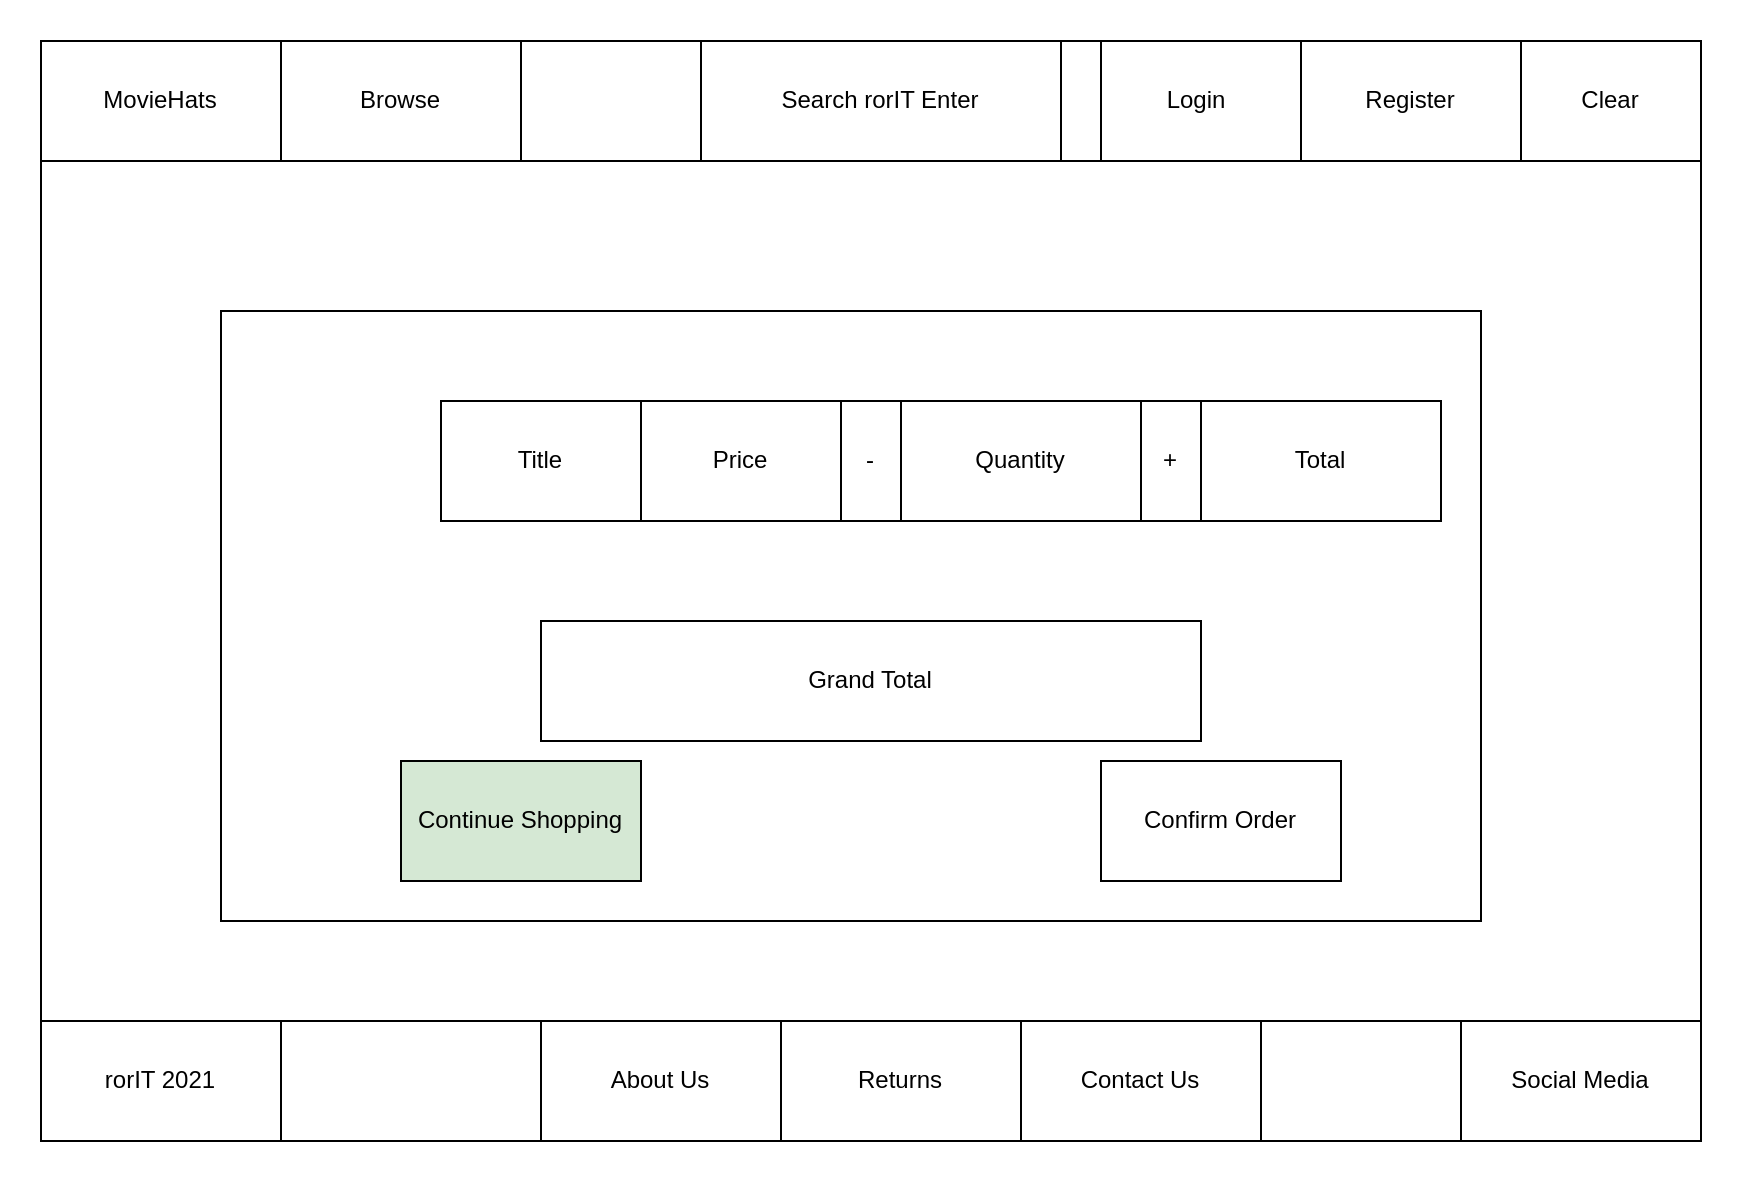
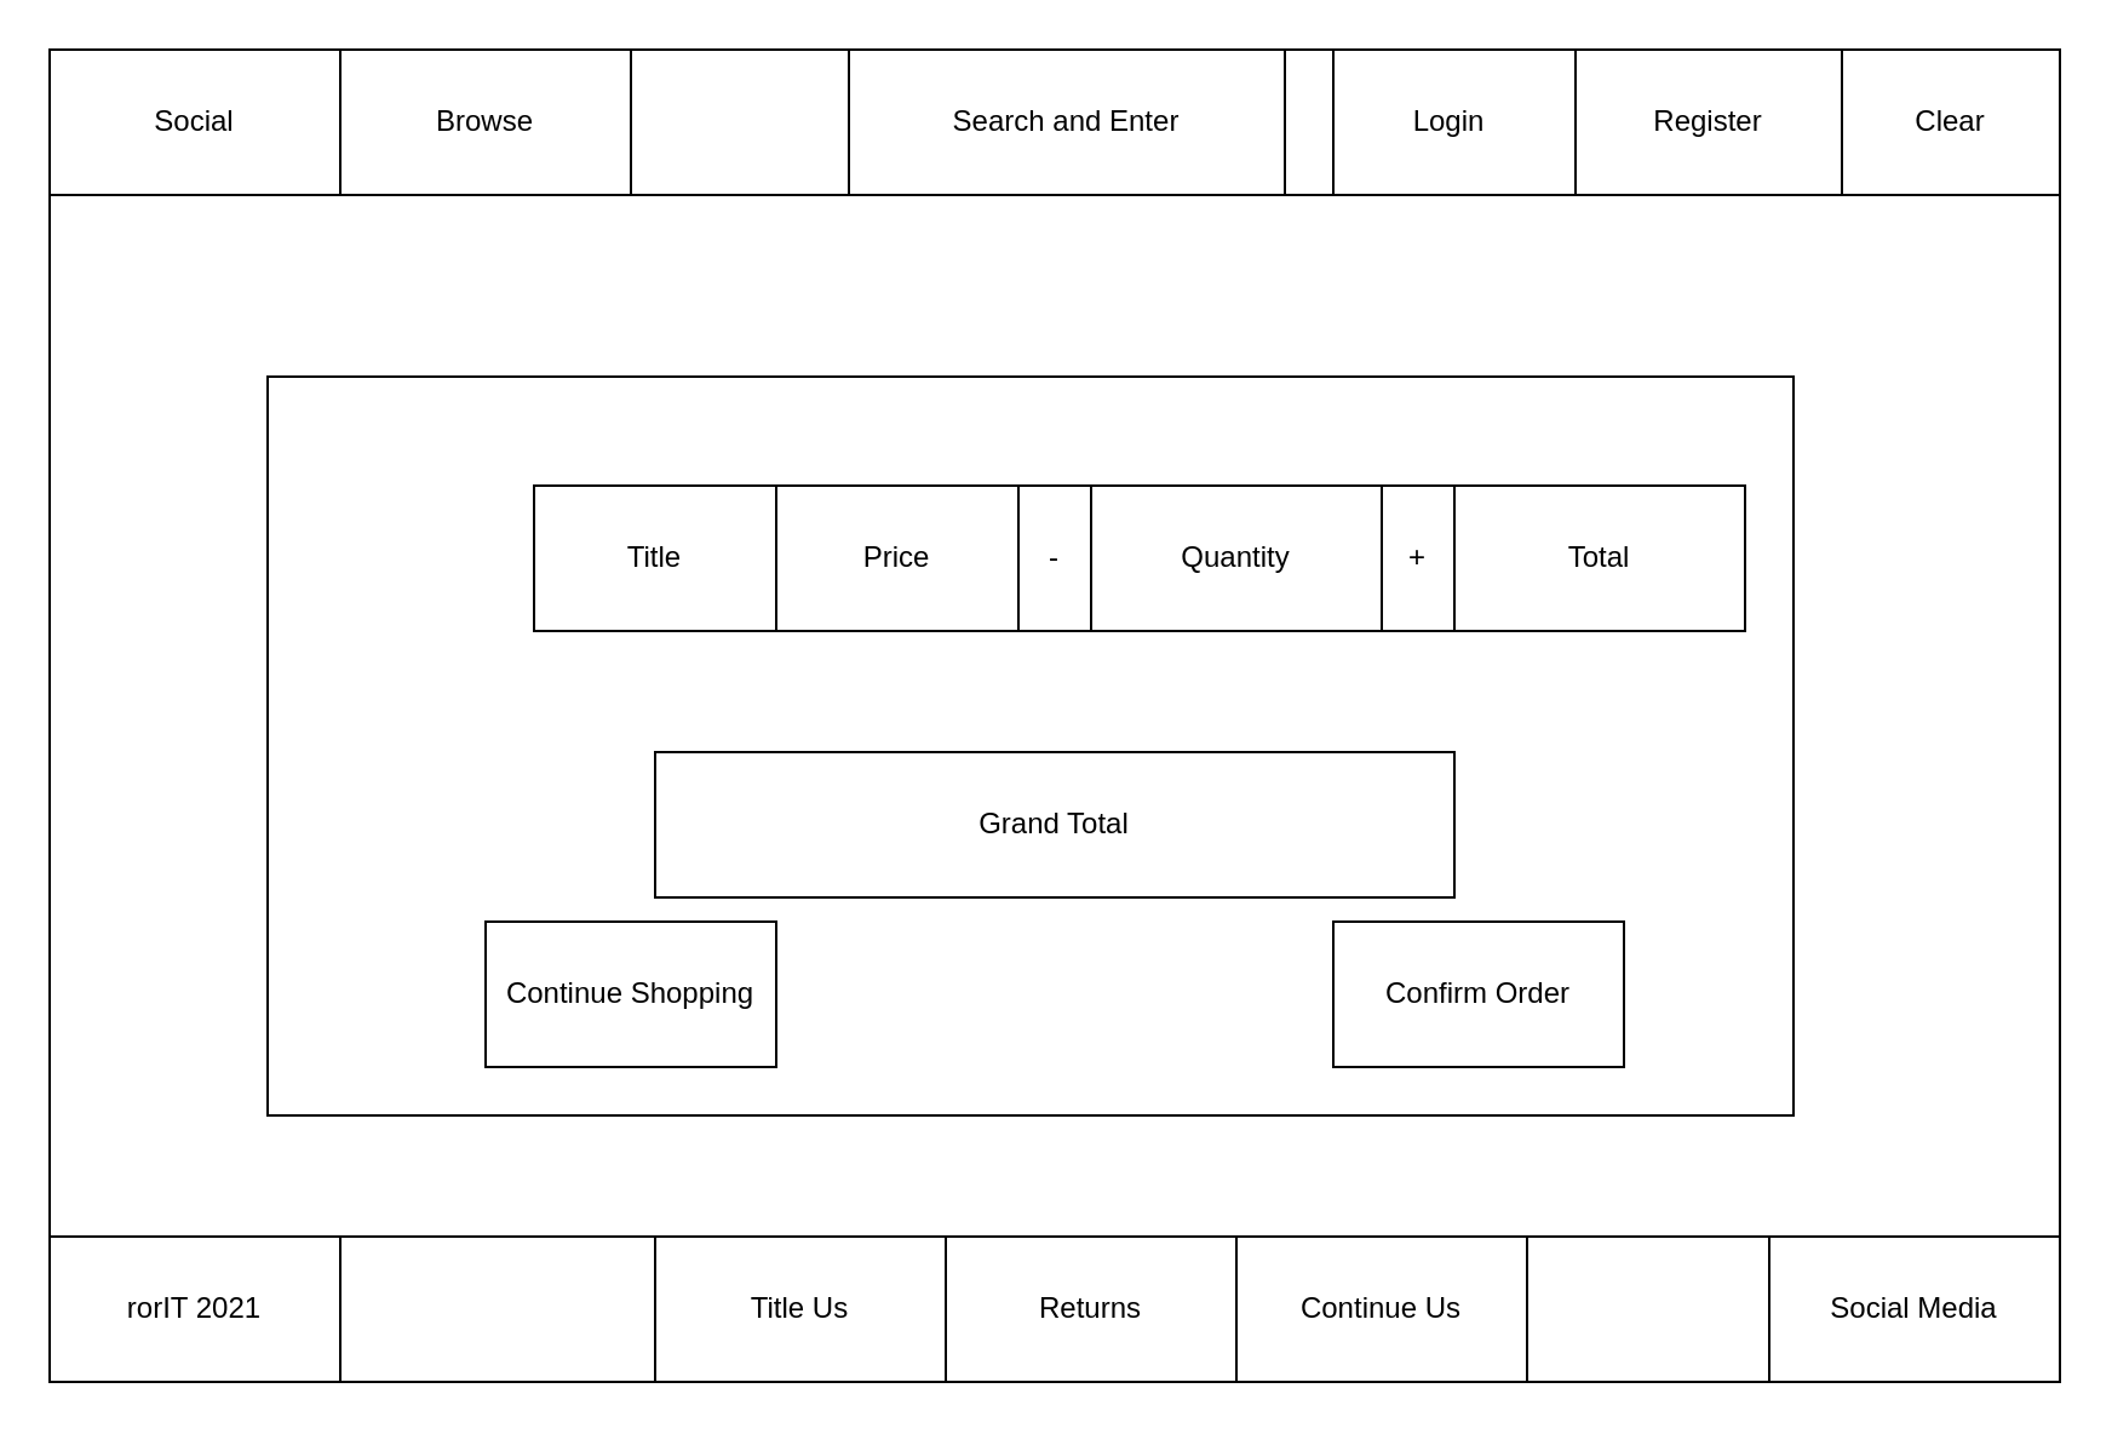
- <mxCell id="3" value="MovieHats" style="rounded=0;whiteSpace=wrap;html=1;" vertex="1" parent="1"><mxGeometry x="20" y="20" width="120" height="60" as="geometry" /></mxCell>
+ <mxCell id="3" value="Social" style="rounded=0;whiteSpace=wrap;html=1;" vertex="1" parent="1"><mxGeometry x="20" y="20" width="120" height="60" as="geometry" /></mxCell>
- <mxCell id="8" value="Search rorIT Enter" style="rounded=0;whiteSpace=wrap;html=1;" vertex="1" parent="1"><mxGeometry x="350" y="20" width="180" height="60" as="geometry" /></mxCell>
+ <mxCell id="8" value="Search and Enter" style="rounded=0;whiteSpace=wrap;html=1;" vertex="1" parent="1"><mxGeometry x="350" y="20" width="180" height="60" as="geometry" /></mxCell>
- <mxCell id="24" value="Continue Shopping" style="rounded=0;whiteSpace=wrap;html=1;fillColor=#d5e8d4;" vertex="1" parent="1"><mxGeometry x="200" y="380" width="120" height="60" as="geometry" /></mxCell>
+ <mxCell id="24" value="Continue Shopping" style="rounded=0;whiteSpace=wrap;html=1;" vertex="1" parent="1"><mxGeometry x="200" y="380" width="120" height="60" as="geometry" /></mxCell>
- <mxCell id="10" value="About Us" style="rounded=0;whiteSpace=wrap;html=1;" vertex="1" parent="1"><mxGeometry x="270" y="510" width="120" height="60" as="geometry" /></mxCell>
+ <mxCell id="10" value="Title Us" style="rounded=0;whiteSpace=wrap;html=1;" vertex="1" parent="1"><mxGeometry x="270" y="510" width="120" height="60" as="geometry" /></mxCell>
- <mxCell id="12" value="Contact Us" style="rounded=0;whiteSpace=wrap;html=1;" vertex="1" parent="1"><mxGeometry x="510" y="510" width="120" height="60" as="geometry" /></mxCell>
+ <mxCell id="12" value="Continue Us" style="rounded=0;whiteSpace=wrap;html=1;" vertex="1" parent="1"><mxGeometry x="510" y="510" width="120" height="60" as="geometry" /></mxCell>
